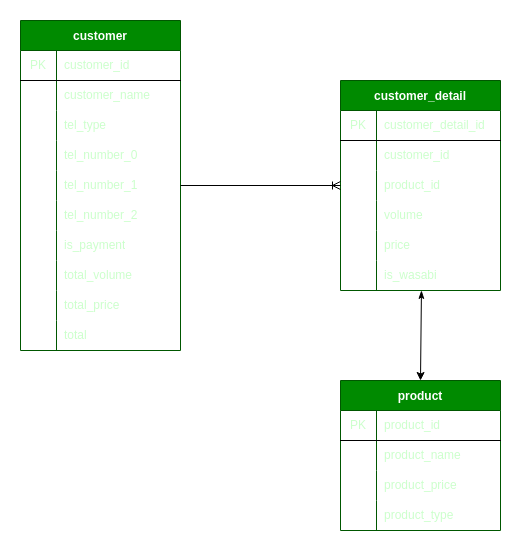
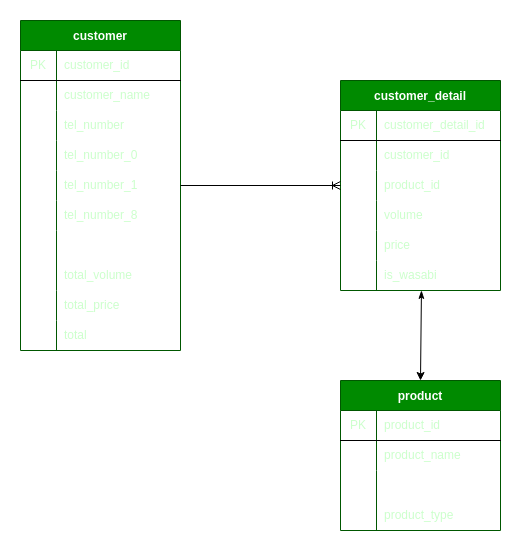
- <mxCell id="11" value="tel_type" style="shape=partialRectangle;html=1;whiteSpace=wrap;connectable=0;fillColor=none;top=0;left=0;bottom=0;right=0;align=left;spacingLeft=6;overflow=hidden;pointerEvents=1;fontColor=#CCFFCC;" parent="9" vertex="1"><mxGeometry x="36" width="124" height="30" as="geometry"><mxRectangle width="124" height="30" as="alternateBounds" /></mxGeometry></mxCell>
+ <mxCell id="11" value="tel_number" style="shape=partialRectangle;html=1;whiteSpace=wrap;connectable=0;fillColor=none;top=0;left=0;bottom=0;right=0;align=left;spacingLeft=6;overflow=hidden;pointerEvents=1;fontColor=#CCFFCC;" parent="9" vertex="1"><mxGeometry x="36" width="124" height="30" as="geometry"><mxRectangle width="124" height="30" as="alternateBounds" /></mxGeometry></mxCell>
- <mxCell id="20" value="tel_number_2" style="shape=partialRectangle;html=1;whiteSpace=wrap;connectable=0;fillColor=none;top=0;left=0;bottom=0;right=0;align=left;spacingLeft=6;overflow=hidden;pointerEvents=1;fontColor=#CCFFCC;" parent="18" vertex="1"><mxGeometry x="36" width="124" height="30" as="geometry"><mxRectangle width="124" height="30" as="alternateBounds" /></mxGeometry></mxCell>
+ <mxCell id="20" value="tel_number_8" style="shape=partialRectangle;html=1;whiteSpace=wrap;connectable=0;fillColor=none;top=0;left=0;bottom=0;right=0;align=left;spacingLeft=6;overflow=hidden;pointerEvents=1;fontColor=#CCFFCC;" parent="18" vertex="1"><mxGeometry x="36" width="124" height="30" as="geometry"><mxRectangle width="124" height="30" as="alternateBounds" /></mxGeometry></mxCell>
- <mxCell id="23" value="is_payment" style="shape=partialRectangle;html=1;whiteSpace=wrap;connectable=0;fillColor=none;top=0;left=0;bottom=0;right=0;align=left;spacingLeft=6;overflow=hidden;pointerEvents=1;fontColor=#CCFFCC;" parent="21" vertex="1"><mxGeometry x="36" width="124" height="30" as="geometry"><mxRectangle width="124" height="30" as="alternateBounds" /></mxGeometry></mxCell>
- <mxCell id="62" value="product_price" style="shape=partialRectangle;html=1;whiteSpace=wrap;connectable=0;fillColor=none;top=0;left=0;bottom=0;right=0;align=left;spacingLeft=6;overflow=hidden;pointerEvents=1;fontColor=#CCFFCC;" vertex="1" parent="60"><mxGeometry x="36" width="124" height="30" as="geometry"><mxRectangle width="124" height="30" as="alternateBounds" /></mxGeometry></mxCell>
